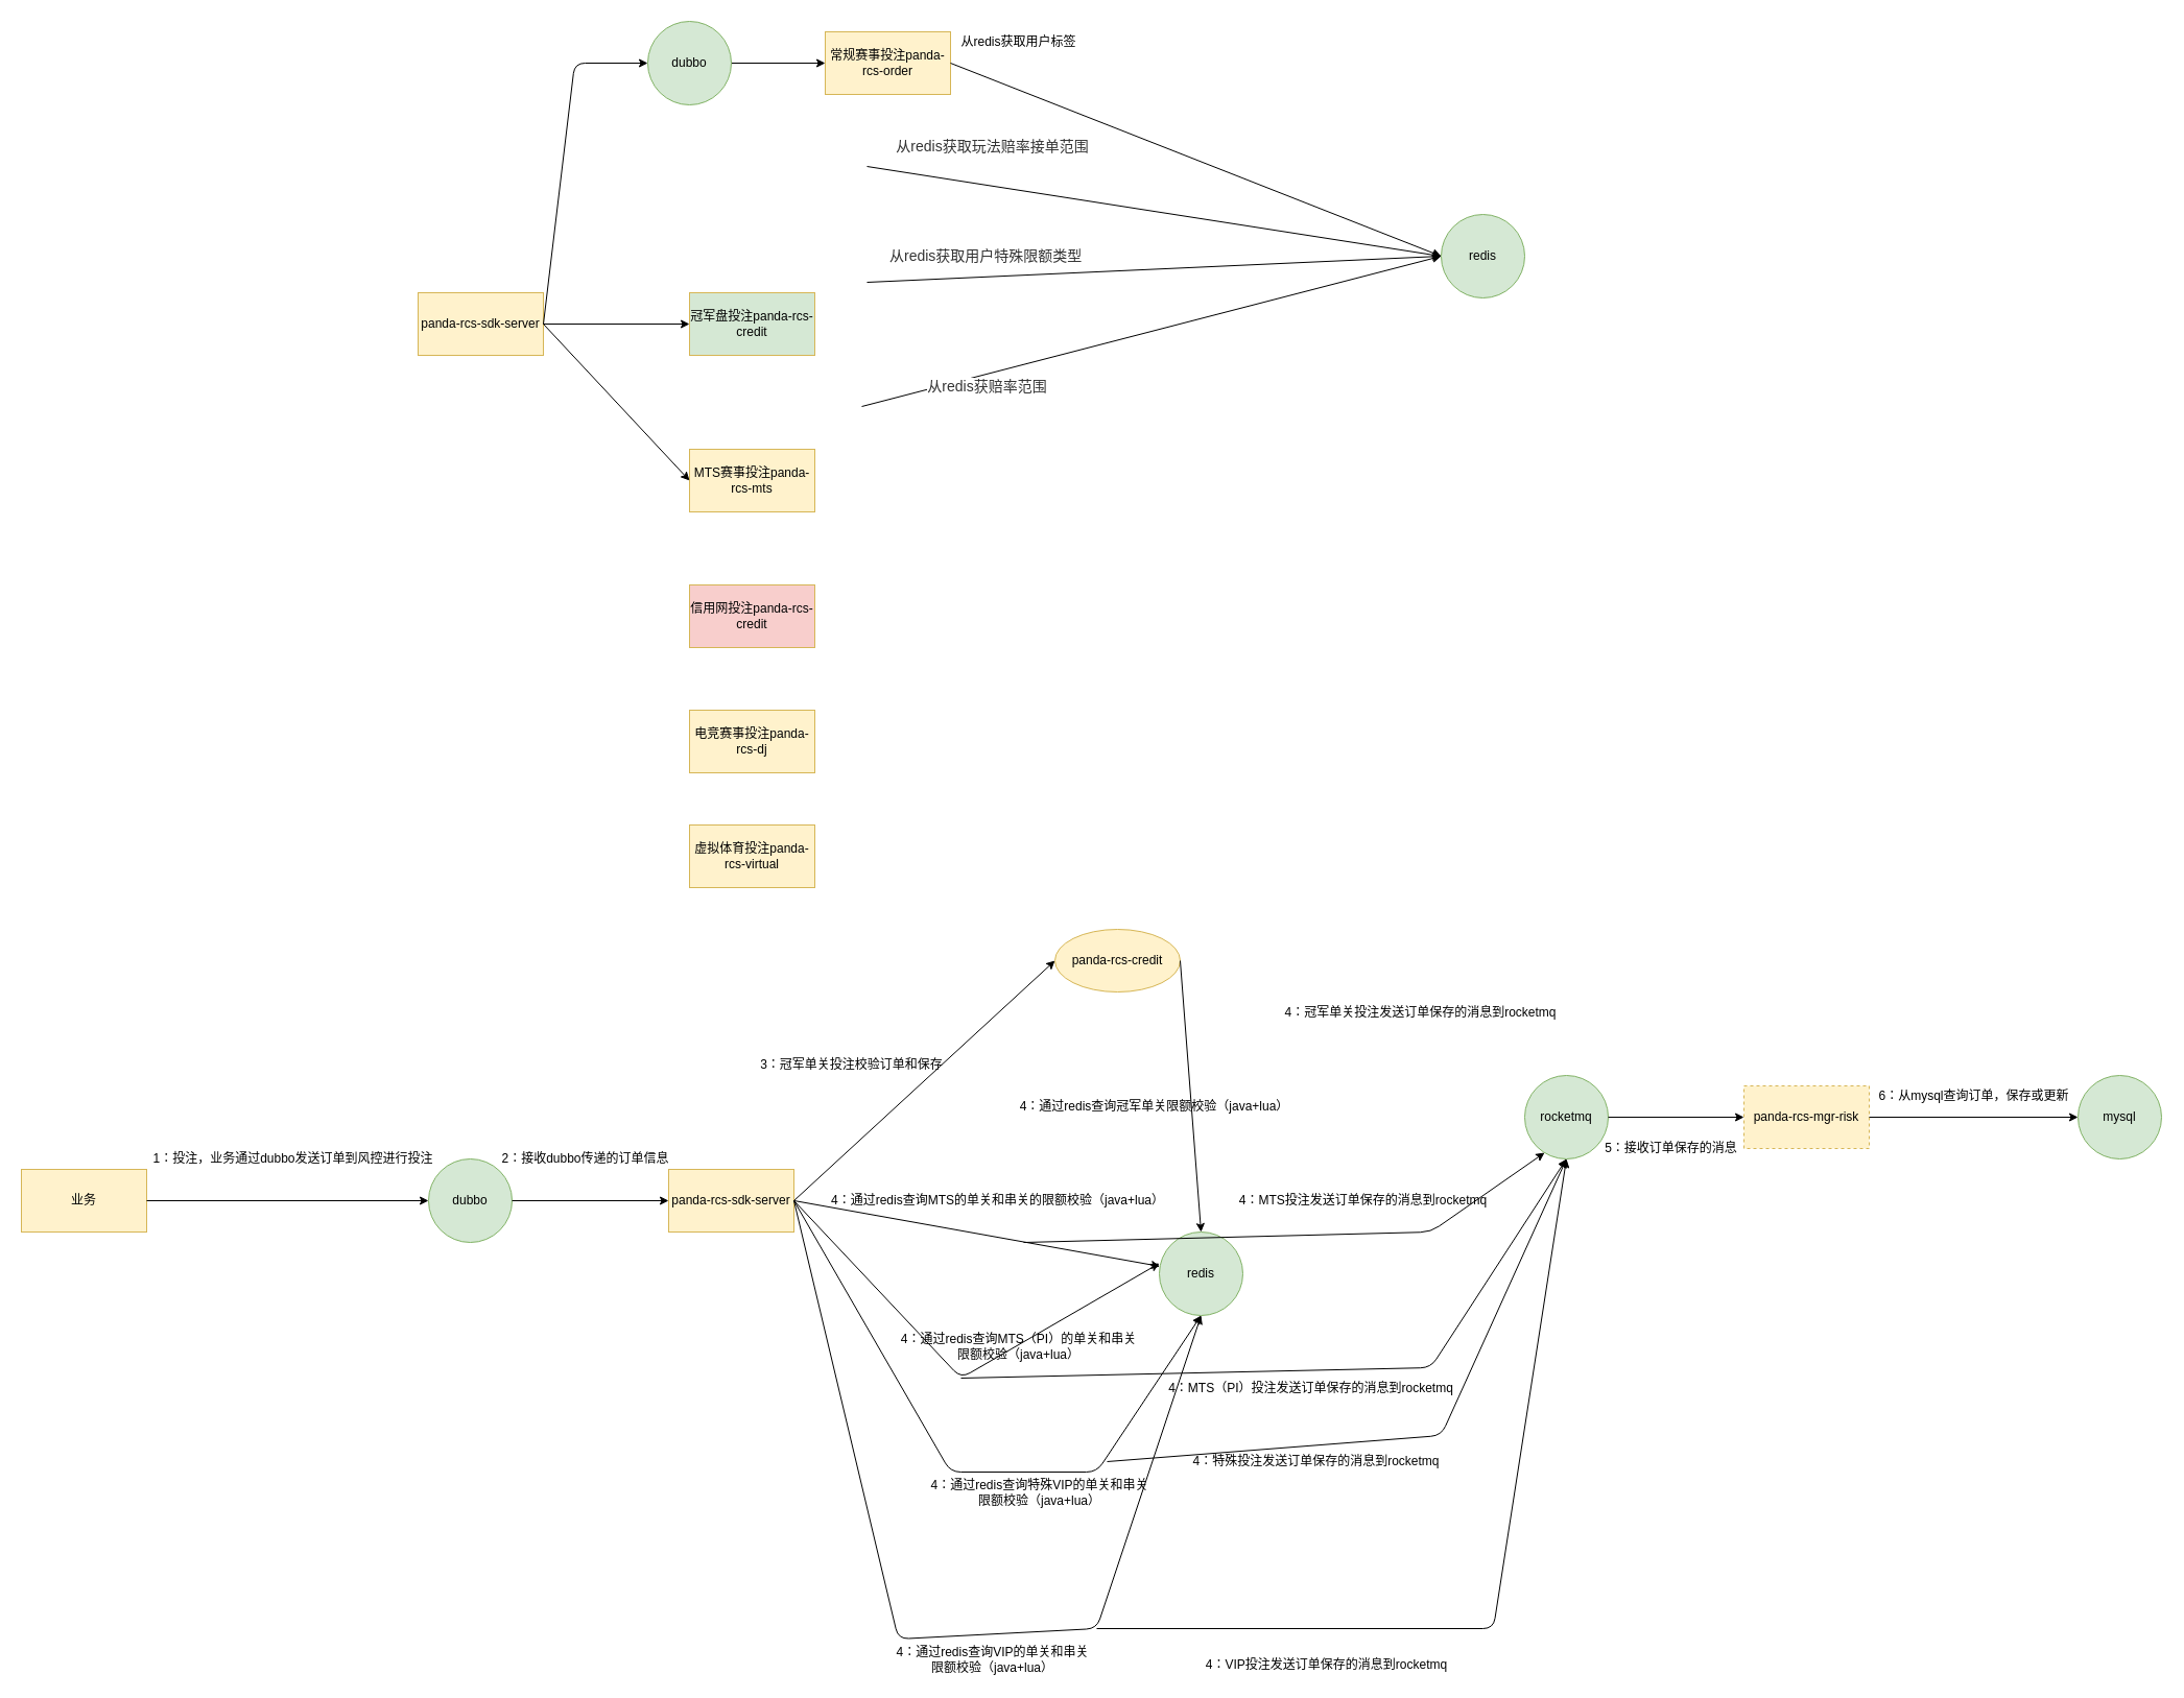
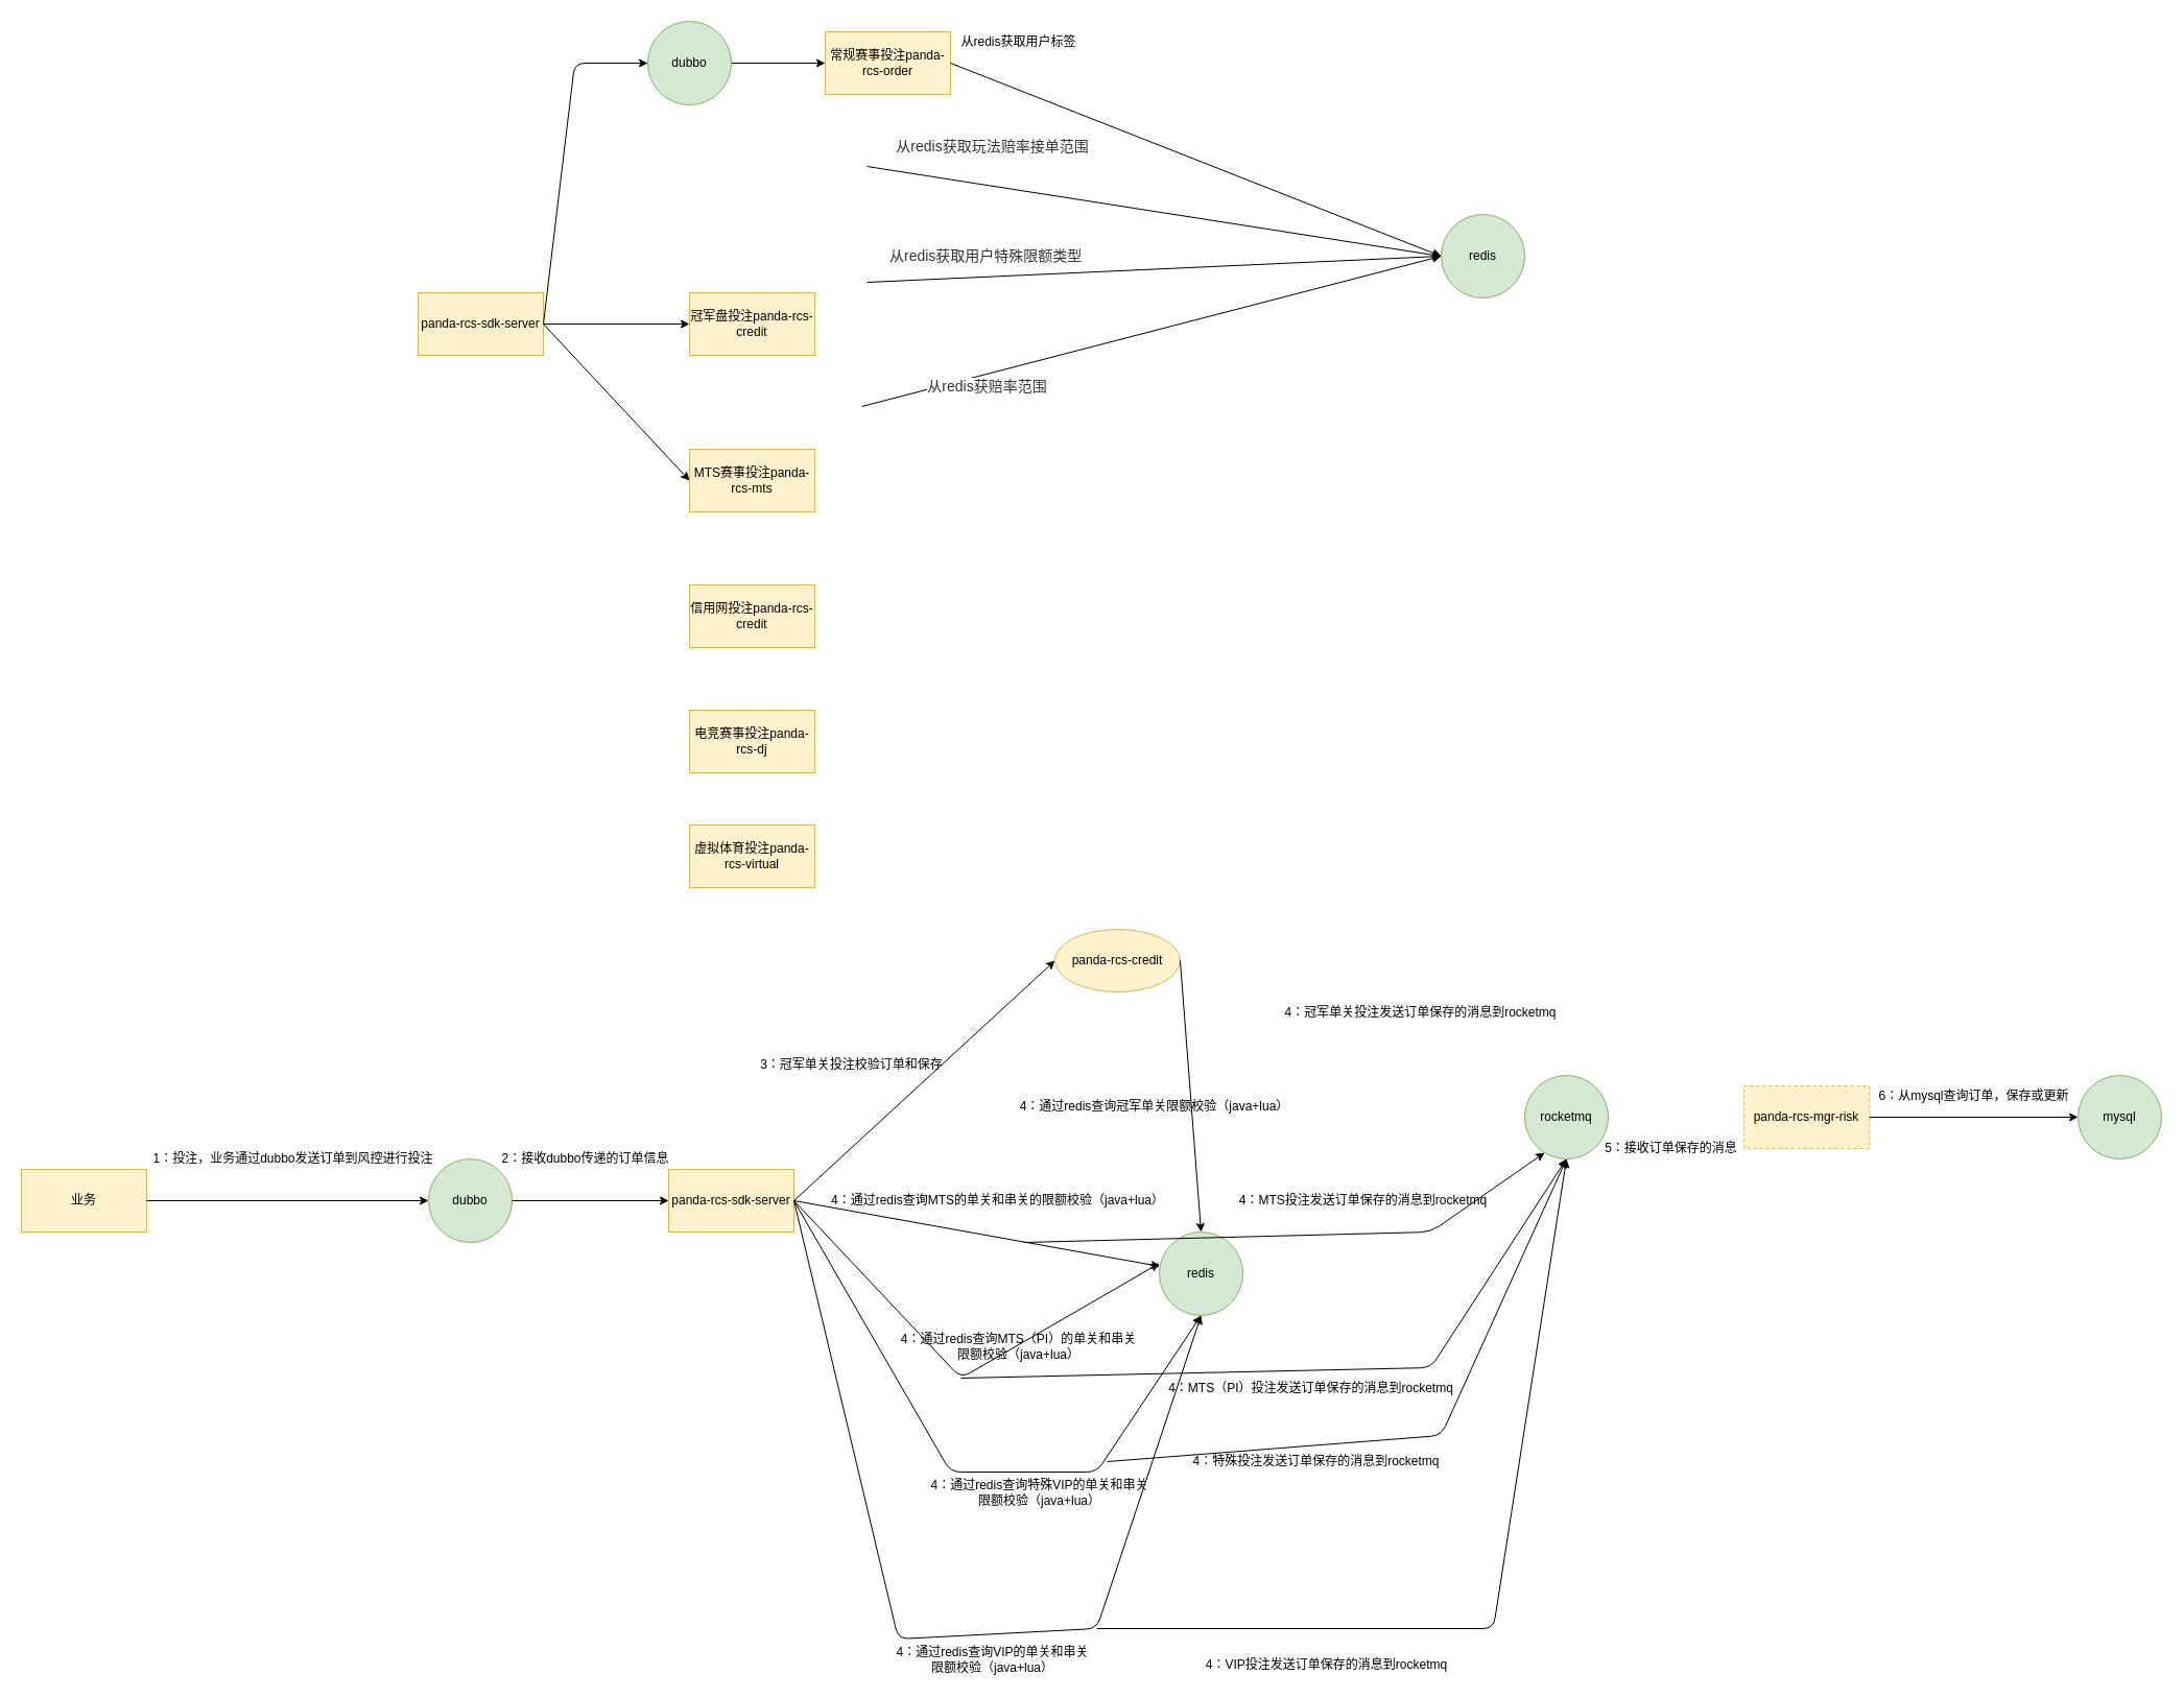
- <mxCell id="3" value="冠军盘投注panda-rcs-credit" style="rounded=0;whiteSpace=wrap;html=1;fillColor=#d5e8d4;strokeColor=#d6b656;" parent="1" vertex="1"><mxGeometry x="660" y="280" width="120" height="60" as="geometry" /></mxCell>
+ <mxCell id="3" value="冠军盘投注panda-rcs-credit" style="rounded=0;whiteSpace=wrap;html=1;fillColor=#fff2cc;strokeColor=#d6b656;" parent="1" vertex="1"><mxGeometry x="660" y="280" width="120" height="60" as="geometry" /></mxCell>
- <mxCell id="6" value="信用网投注panda-rcs-credit" style="rounded=0;whiteSpace=wrap;html=1;fillColor=#f8cecc;strokeColor=#d6b656;" parent="1" vertex="1"><mxGeometry x="660" y="560" width="120" height="60" as="geometry" /></mxCell>
+ <mxCell id="6" value="信用网投注panda-rcs-credit" style="rounded=0;whiteSpace=wrap;html=1;fillColor=#fff2cc;strokeColor=#d6b656;" parent="1" vertex="1"><mxGeometry x="660" y="560" width="120" height="60" as="geometry" /></mxCell>
- <mxCell id="38" value="" style="endArrow=classic;html=1;exitX=1;exitY=0.5;exitDx=0;exitDy=0;entryX=0;entryY=0.5;entryDx=0;entryDy=0;" edge="1" parent="1" source="36" target="37"><mxGeometry width="50" height="50" relative="1" as="geometry"><mxPoint x="1580" y="1110" as="sourcePoint" /><mxPoint x="1630" y="1060" as="targetPoint" /></mxGeometry></mxCell>
